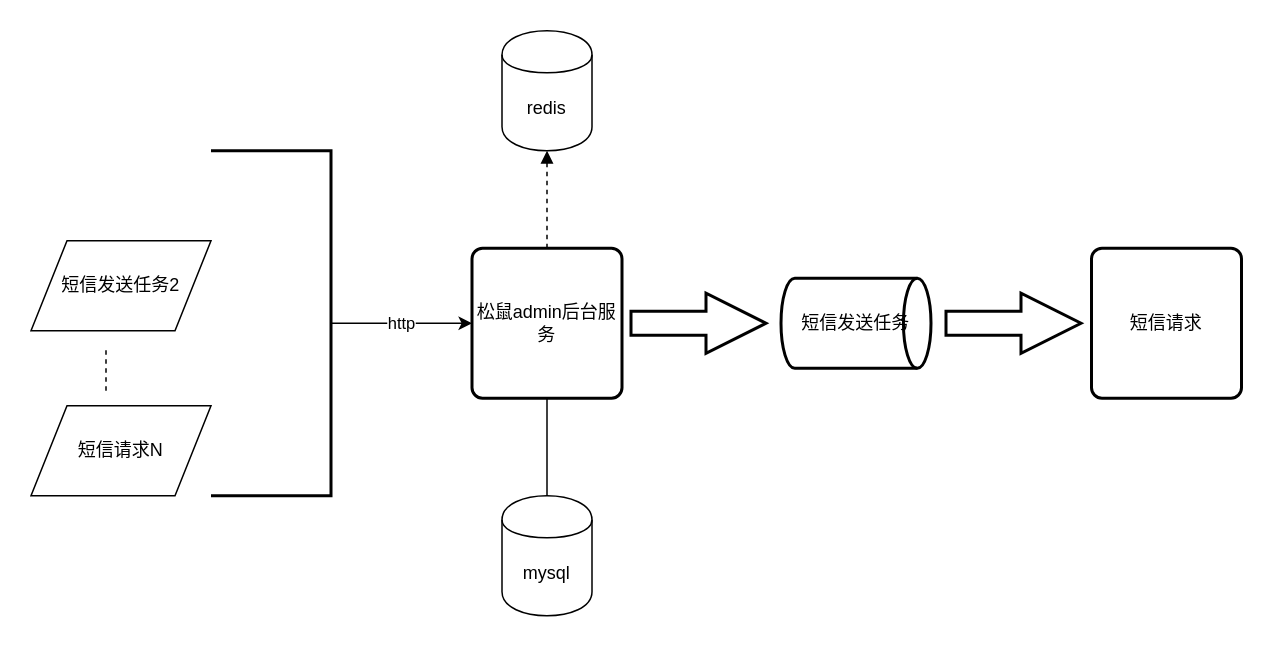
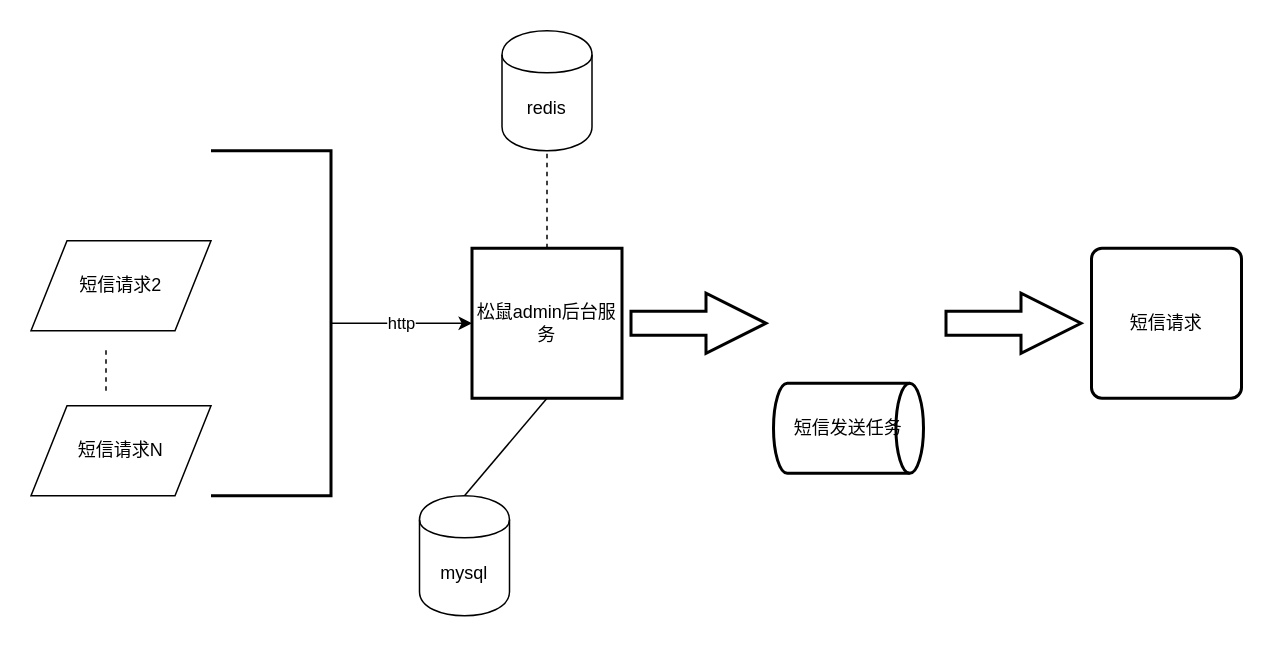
- <mxCell id="9" value="" style="endArrow=block;dashed=1;html=1;entryX=0.5;entryY=1;entryDx=0;entryDy=0;exitX=0.5;exitY=0;exitDx=0;exitDy=0;" edge="1" parent="1" source="6" target="8"><mxGeometry width="50" height="50" relative="1" as="geometry"><mxPoint x="360" y="150" as="sourcePoint" /><mxPoint x="410" y="100" as="targetPoint" /></mxGeometry></mxCell>
+ <mxCell id="9" value="" style="endArrow=none;dashed=1;html=1;entryX=0.5;entryY=1;entryDx=0;entryDy=0;exitX=0.5;exitY=0;exitDx=0;exitDy=0;" edge="1" parent="1" source="6" target="8"><mxGeometry width="50" height="50" relative="1" as="geometry"><mxPoint x="360" y="150" as="sourcePoint" /><mxPoint x="410" y="100" as="targetPoint" /></mxGeometry></mxCell>
- <mxCell id="2" value="短信发送任务2" style="shape=parallelogram;perimeter=parallelogramPerimeter;whiteSpace=wrap;html=1;" vertex="1" parent="1"><mxGeometry x="20" y="160" width="120" height="60" as="geometry" /></mxCell>
+ <mxCell id="2" value="短信请求2" style="shape=parallelogram;perimeter=parallelogramPerimeter;whiteSpace=wrap;html=1;" vertex="1" parent="1"><mxGeometry x="20" y="160" width="120" height="60" as="geometry" /></mxCell>
- <mxCell id="6" value="松鼠admin后台服务" style="rounded=1;whiteSpace=wrap;html=1;absoluteArcSize=1;arcSize=14;strokeWidth=2;" vertex="1" parent="1"><mxGeometry x="314" y="165" width="100" height="100" as="geometry" /></mxCell>
+ <mxCell id="6" value="松鼠admin后台服务" style="whiteSpace=wrap;html=1;absoluteArcSize=1;arcSize=14;strokeWidth=2;rounded=0;" vertex="1" parent="1"><mxGeometry x="314" y="165" width="100" height="100" as="geometry" /></mxCell>
- <mxCell id="12" value="短信发送任务" style="strokeWidth=2;html=1;shape=mxgraph.flowchart.direct_data;whiteSpace=wrap;" vertex="1" parent="1"><mxGeometry x="520" y="185" width="100" height="60" as="geometry" /></mxCell>
+ <mxCell id="12" value="短信发送任务" style="strokeWidth=2;html=1;shape=mxgraph.flowchart.direct_data;whiteSpace=wrap;" vertex="1" parent="1"><mxGeometry x="515" y="255" width="100" height="60" as="geometry" /></mxCell>
- <mxCell id="10" value="mysql" style="shape=cylinder;whiteSpace=wrap;html=1;boundedLbl=1;backgroundOutline=1;" vertex="1" parent="1"><mxGeometry x="334" y="330" width="60" height="80" as="geometry" /></mxCell>
+ <mxCell id="10" value="mysql" style="shape=cylinder;whiteSpace=wrap;html=1;boundedLbl=1;backgroundOutline=1;" vertex="1" parent="1"><mxGeometry x="279" y="330" width="60" height="80" as="geometry" /></mxCell>
